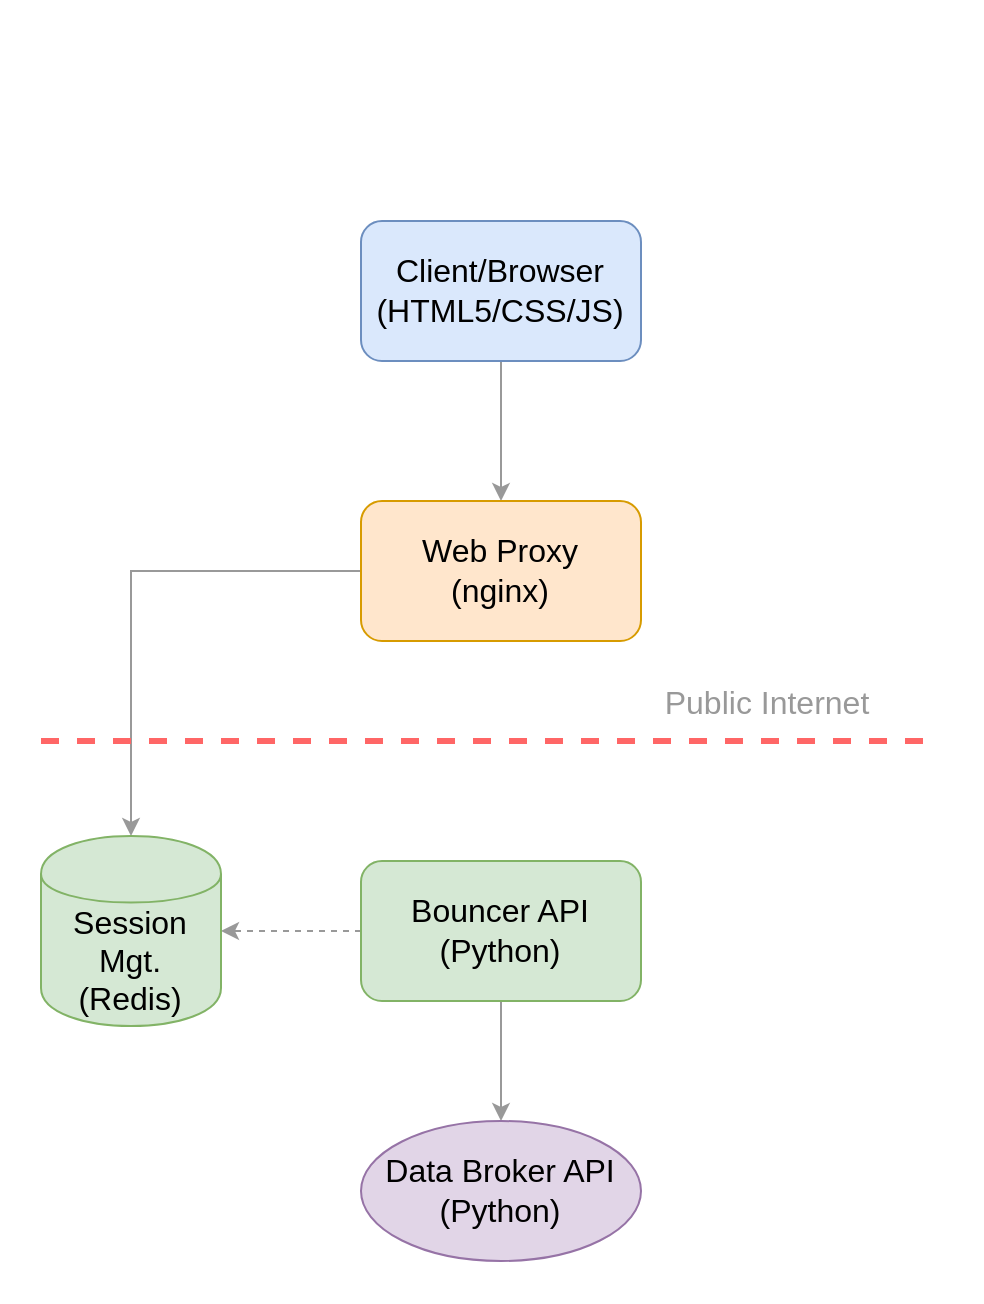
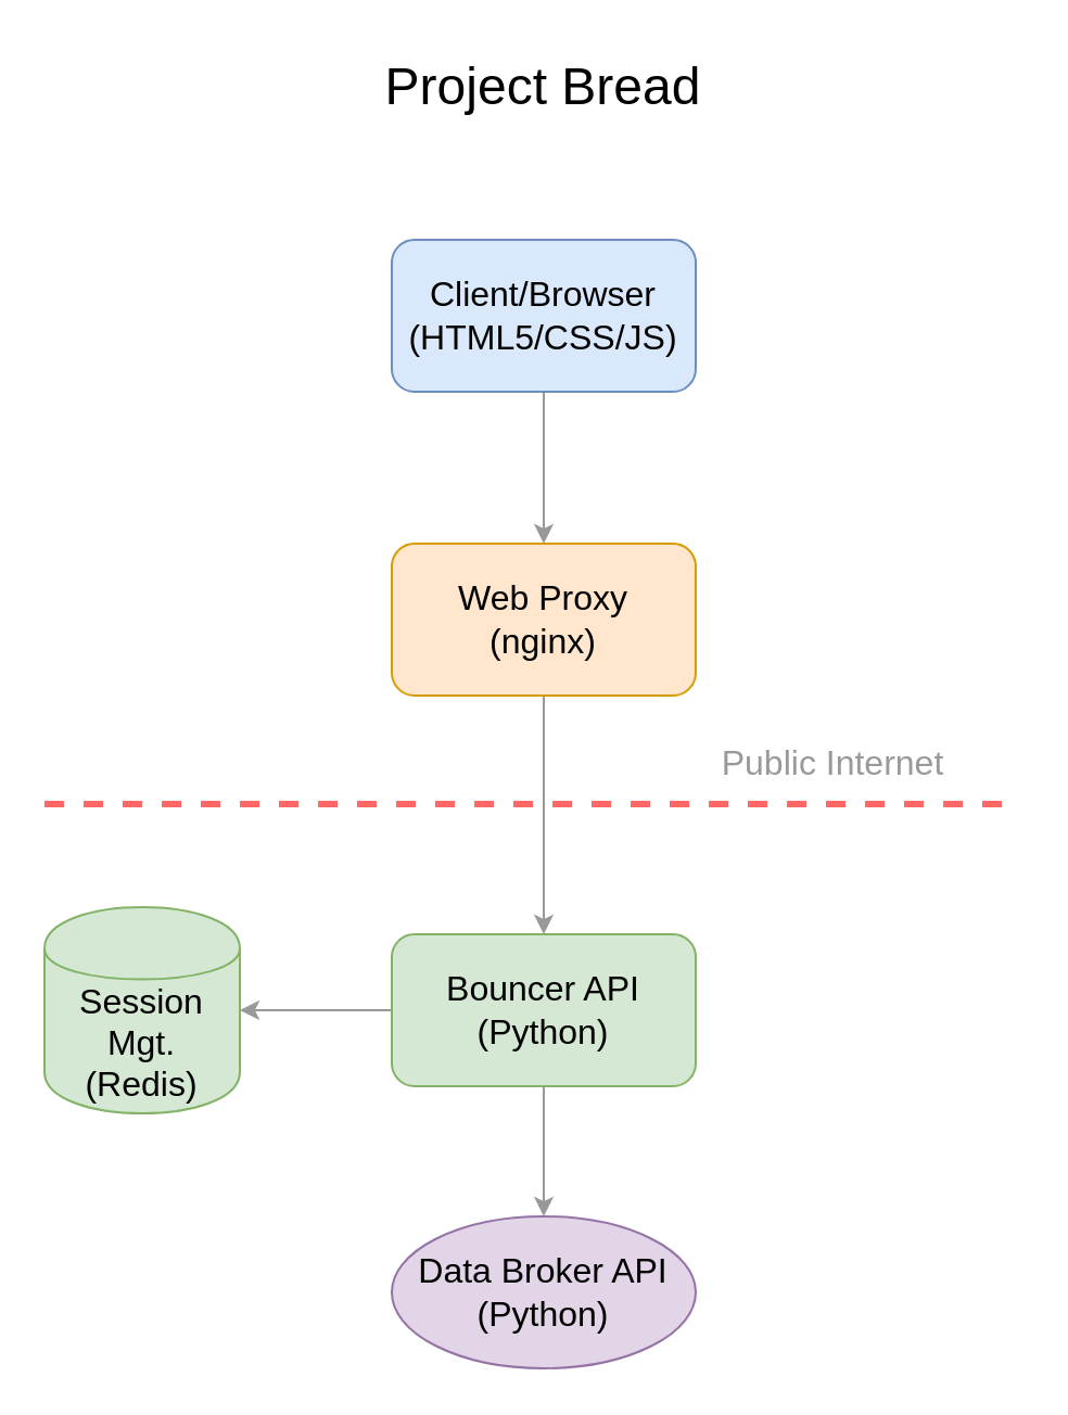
+ <mxCell id="9" value="&lt;font style=&quot;font-size: 24px&quot;&gt;Project Bread&lt;/font&gt;" style="text;html=1;strokeColor=none;fillColor=none;align=center;verticalAlign=middle;whiteSpace=wrap;rounded=0;" parent="1" vertex="1"><mxGeometry x="140" y="20" width="220" height="40" as="geometry" /></mxCell>
- <mxCell id="4" value="" style="edgeStyle=orthogonalEdgeStyle;rounded=0;html=1;jettySize=auto;orthogonalLoop=1;strokeColor=#999999;" parent="1" source="5" target="11" edge="1"><mxGeometry relative="1" as="geometry" /></mxCell>
+ <mxCell id="4" value="" style="edgeStyle=orthogonalEdgeStyle;rounded=0;html=1;jettySize=auto;orthogonalLoop=1;strokeColor=#999999;" parent="1" source="5" target="8" edge="1"><mxGeometry relative="1" as="geometry" /></mxCell>
- <mxCell id="7" value="" style="edgeStyle=orthogonalEdgeStyle;rounded=0;orthogonalLoop=1;jettySize=auto;html=1;strokeColor=#999999;dashed=1;" parent="1" source="8" target="11" edge="1"><mxGeometry relative="1" as="geometry" /></mxCell>
+ <mxCell id="7" value="" style="edgeStyle=orthogonalEdgeStyle;rounded=0;orthogonalLoop=1;jettySize=auto;html=1;strokeColor=#999999;" parent="1" source="8" target="11" edge="1"><mxGeometry relative="1" as="geometry" /></mxCell>
